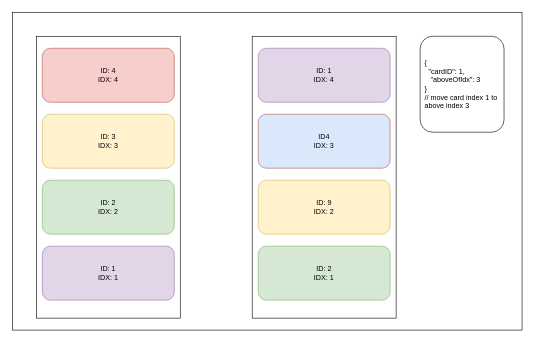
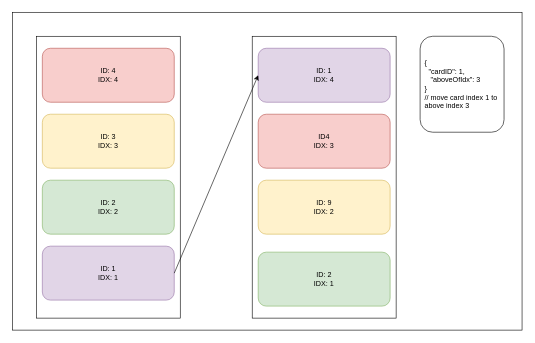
- <mxCell id="10" value="&lt;span&gt;ID4&lt;br&gt;IDX: 3&lt;/span&gt;" style="rounded=1;whiteSpace=wrap;html=1;fillColor=#dae8fc;strokeColor=#b85450;" vertex="1" parent="1"><mxGeometry x="430" y="190" width="220" height="90" as="geometry" /></mxCell>
+ <mxCell id="10" value="&lt;span&gt;ID4&lt;br&gt;IDX: 3&lt;/span&gt;" style="rounded=1;whiteSpace=wrap;html=1;fillColor=#f8cecc;strokeColor=#b85450;" vertex="1" parent="1"><mxGeometry x="430" y="190" width="220" height="90" as="geometry" /></mxCell>
+ <mxCell id="13" style="rounded=0;orthogonalLoop=1;jettySize=auto;html=1;exitX=1;exitY=0.5;exitDx=0;exitDy=0;entryX=0;entryY=0.5;entryDx=0;entryDy=0;" edge="1" parent="1" source="7" target="9"><mxGeometry relative="1" as="geometry" /></mxCell>
- <mxCell id="12" value="&lt;span&gt;ID: 2&lt;br&gt;IDX: 1&lt;/span&gt;" style="rounded=1;whiteSpace=wrap;html=1;fillColor=#d5e8d4;strokeColor=#82b366;" vertex="1" parent="1"><mxGeometry x="430" y="410" width="220" height="90" as="geometry" /></mxCell>
+ <mxCell id="12" value="&lt;span&gt;ID: 2&lt;br&gt;IDX: 1&lt;/span&gt;" style="rounded=1;whiteSpace=wrap;html=1;fillColor=#d5e8d4;strokeColor=#82b366;" vertex="1" parent="1"><mxGeometry x="430" y="420" width="220" height="90" as="geometry" /></mxCell>
